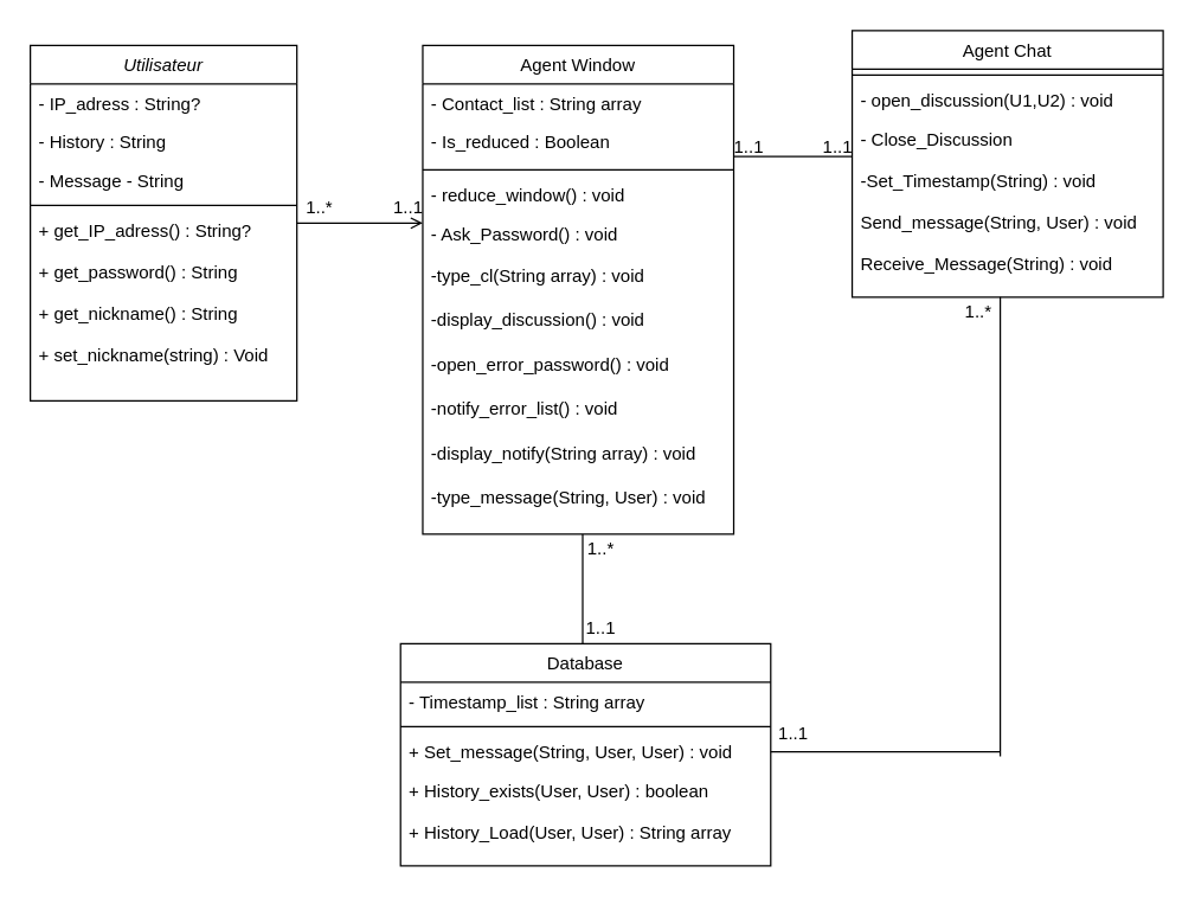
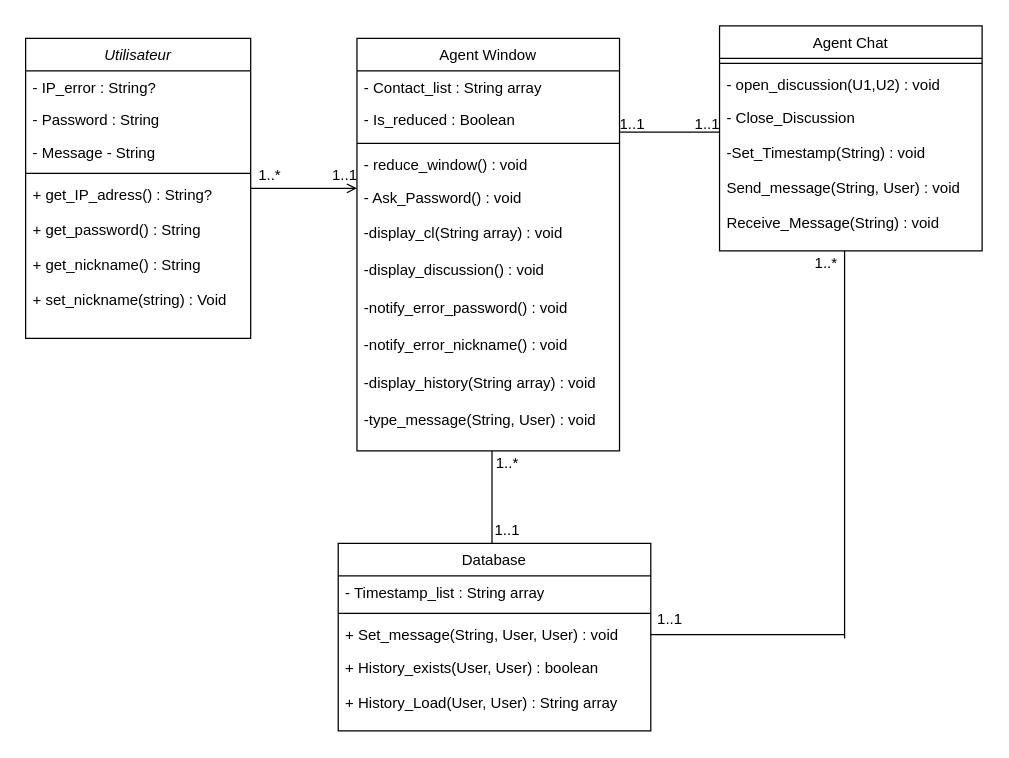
- <mxCell id="3" value="- IP_adress : String? " style="text;align=left;verticalAlign=top;spacingLeft=4;spacingRight=4;overflow=hidden;rotatable=0;points=[[0,0.5],[1,0.5]];portConstraint=eastwest;" parent="2" vertex="1"><mxGeometry y="26" width="180" height="26" as="geometry" /></mxCell>
+ <mxCell id="3" value="- IP_error : String? " style="text;align=left;verticalAlign=top;spacingLeft=4;spacingRight=4;overflow=hidden;rotatable=0;points=[[0,0.5],[1,0.5]];portConstraint=eastwest;" parent="2" vertex="1"><mxGeometry y="26" width="180" height="26" as="geometry" /></mxCell>
- <mxCell id="4" value="- History : String" style="text;align=left;verticalAlign=top;spacingLeft=4;spacingRight=4;overflow=hidden;rotatable=0;points=[[0,0.5],[1,0.5]];portConstraint=eastwest;rounded=0;shadow=0;html=0;" parent="2" vertex="1"><mxGeometry y="52" width="180" height="26" as="geometry" /></mxCell>
+ <mxCell id="4" value="- Password : String" style="text;align=left;verticalAlign=top;spacingLeft=4;spacingRight=4;overflow=hidden;rotatable=0;points=[[0,0.5],[1,0.5]];portConstraint=eastwest;rounded=0;shadow=0;html=0;" parent="2" vertex="1"><mxGeometry y="52" width="180" height="26" as="geometry" /></mxCell>
- <mxCell id="14" value="-type_cl(String array) : void" style="text;align=left;verticalAlign=top;spacingLeft=4;spacingRight=4;overflow=hidden;rotatable=0;points=[[0,0.5],[1,0.5]];portConstraint=eastwest;" parent="8" vertex="1"><mxGeometry y="142" width="210" height="30" as="geometry" /></mxCell>
+ <mxCell id="14" value="-display_cl(String array) : void" style="text;align=left;verticalAlign=top;spacingLeft=4;spacingRight=4;overflow=hidden;rotatable=0;points=[[0,0.5],[1,0.5]];portConstraint=eastwest;" parent="8" vertex="1"><mxGeometry y="142" width="210" height="30" as="geometry" /></mxCell>
- <mxCell id="16" value="-open_error_password() : void" style="text;align=left;verticalAlign=top;spacingLeft=4;spacingRight=4;overflow=hidden;rotatable=0;points=[[0,0.5],[1,0.5]];portConstraint=eastwest;" parent="8" vertex="1"><mxGeometry y="202" width="210" height="30" as="geometry" /></mxCell>
+ <mxCell id="16" value="-notify_error_password() : void" style="text;align=left;verticalAlign=top;spacingLeft=4;spacingRight=4;overflow=hidden;rotatable=0;points=[[0,0.5],[1,0.5]];portConstraint=eastwest;" parent="8" vertex="1"><mxGeometry y="202" width="210" height="30" as="geometry" /></mxCell>
- <mxCell id="17" value="-notify_error_list() : void" style="text;align=left;verticalAlign=top;spacingLeft=4;spacingRight=4;overflow=hidden;rotatable=0;points=[[0,0.5],[1,0.5]];portConstraint=eastwest;" parent="8" vertex="1"><mxGeometry y="232" width="210" height="30" as="geometry" /></mxCell>
+ <mxCell id="17" value="-notify_error_nickname() : void" style="text;align=left;verticalAlign=top;spacingLeft=4;spacingRight=4;overflow=hidden;rotatable=0;points=[[0,0.5],[1,0.5]];portConstraint=eastwest;" parent="8" vertex="1"><mxGeometry y="232" width="210" height="30" as="geometry" /></mxCell>
- <mxCell id="18" value="-display_notify(String array) : void" style="text;align=left;verticalAlign=top;spacingLeft=4;spacingRight=4;overflow=hidden;rotatable=0;points=[[0,0.5],[1,0.5]];portConstraint=eastwest;" parent="8" vertex="1"><mxGeometry y="262" width="210" height="30" as="geometry" /></mxCell>
+ <mxCell id="18" value="-display_history(String array) : void" style="text;align=left;verticalAlign=top;spacingLeft=4;spacingRight=4;overflow=hidden;rotatable=0;points=[[0,0.5],[1,0.5]];portConstraint=eastwest;" parent="8" vertex="1"><mxGeometry y="262" width="210" height="30" as="geometry" /></mxCell>
